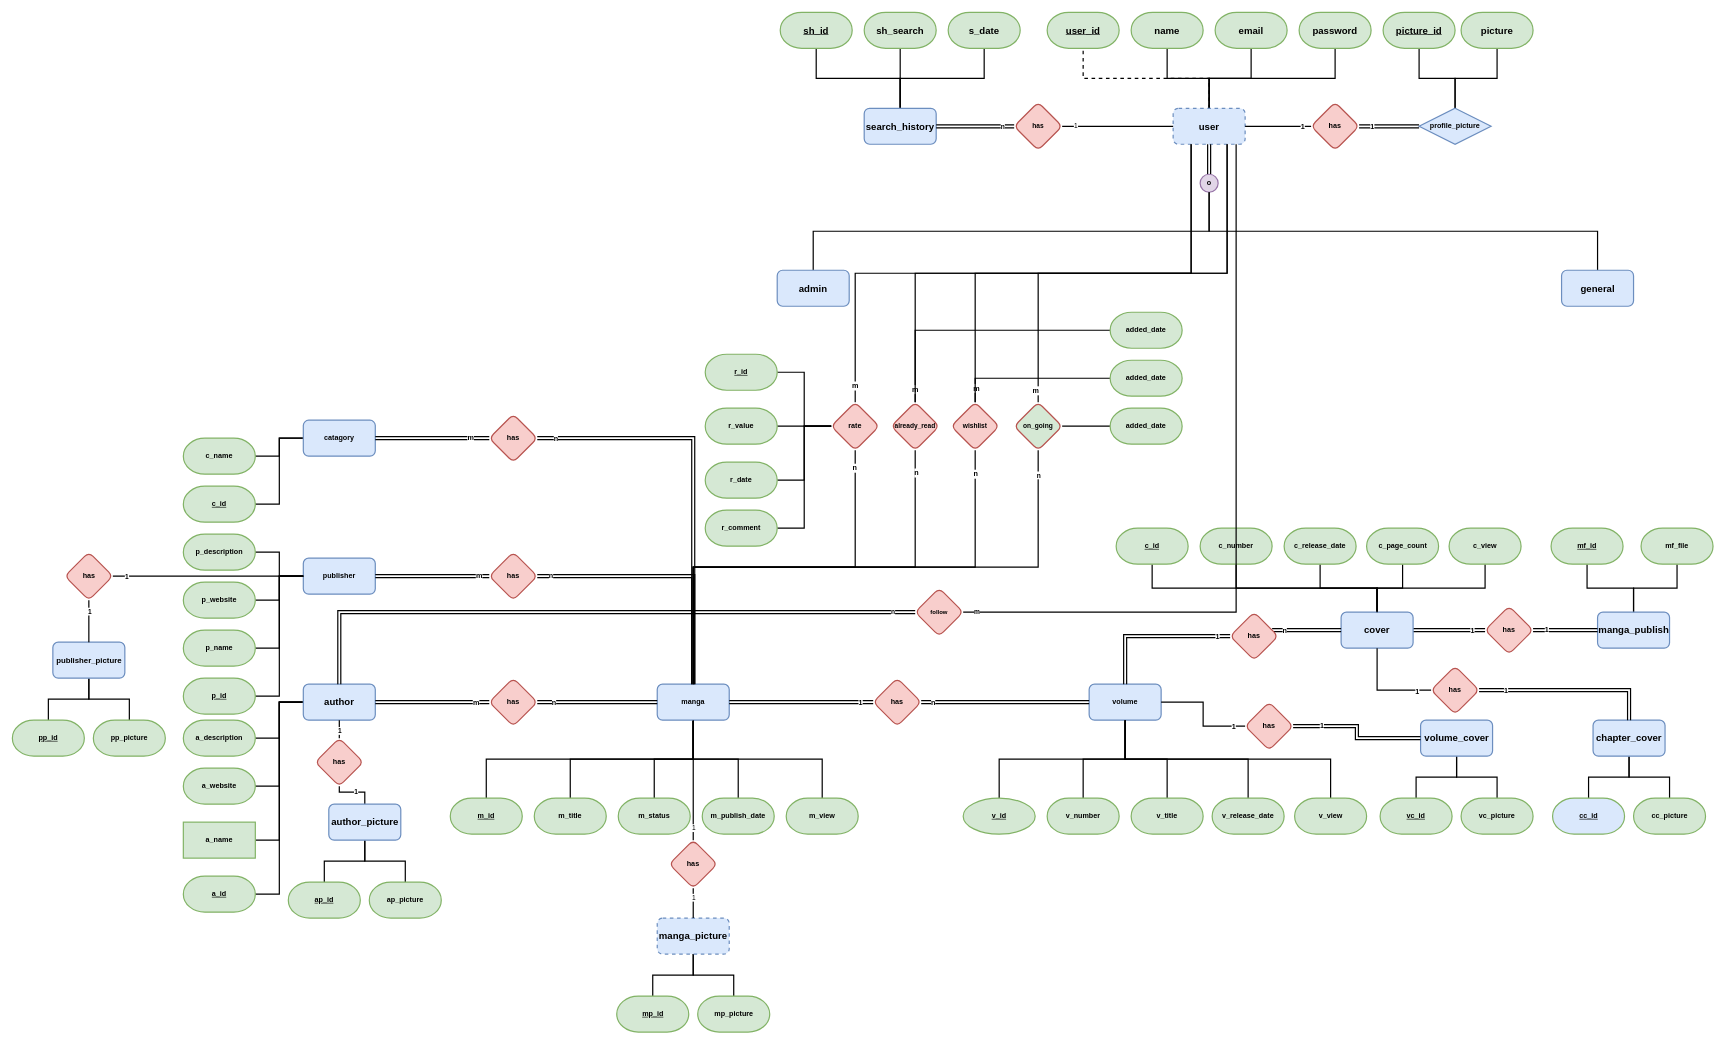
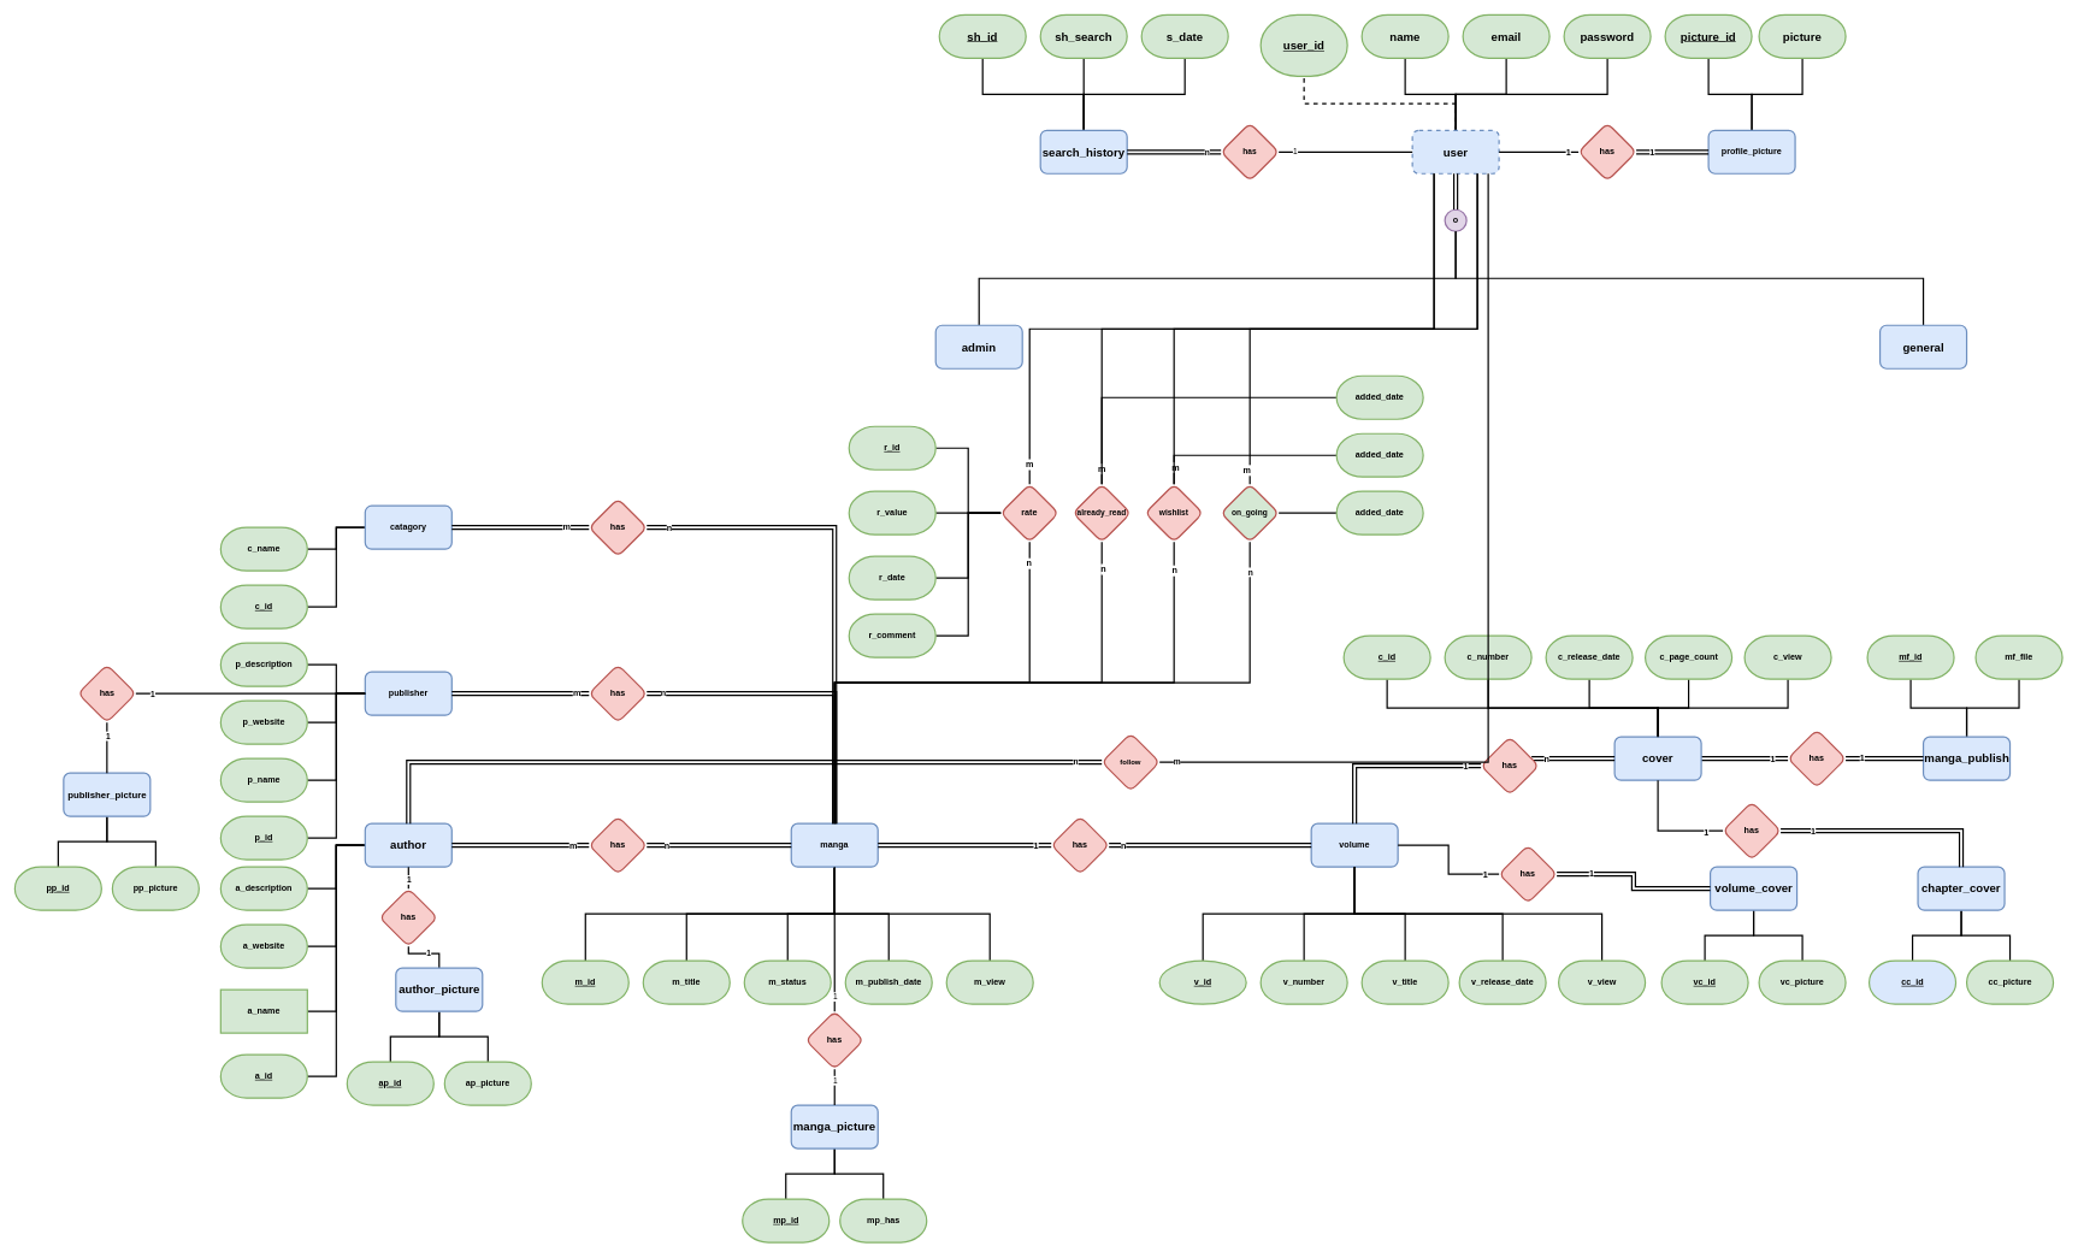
- <mxCell id="7" value="&lt;font style=&quot;font-size: 16px;&quot;&gt;&lt;u&gt;user_id&lt;/u&gt;&lt;/font&gt;" style="rounded=1;whiteSpace=wrap;html=1;arcSize=60;strokeColor=#82b366;strokeWidth=2;align=center;verticalAlign=middle;fontFamily=Helvetica;fontSize=12;fillColor=#d5e8d4;fontStyle=1" parent="1" vertex="1"><mxGeometry x="1745" y="20" width="120" height="60" as="geometry" /></mxCell>
+ <mxCell id="7" value="&lt;font style=&quot;font-size: 16px;&quot;&gt;&lt;u&gt;user_id&lt;/u&gt;&lt;/font&gt;" style="rounded=1;whiteSpace=wrap;html=1;arcSize=60;strokeColor=#82b366;strokeWidth=2;align=center;verticalAlign=middle;fontFamily=Helvetica;fontSize=12;fillColor=#d5e8d4;fontStyle=1" parent="1" vertex="1"><mxGeometry x="1745" y="20" width="120" height="85" as="geometry" /></mxCell>
- <mxCell id="13" value="profile_picture" style="rhombus;whiteSpace=wrap;html=1;strokeColor=#6c8ebf;strokeWidth=2;align=center;verticalAlign=middle;fontFamily=Helvetica;fontSize=12;fontColor=default;fillColor=#dae8fc;fontStyle=1;" parent="1" vertex="1"><mxGeometry x="2365" y="180" width="120" height="60" as="geometry" /></mxCell>
+ <mxCell id="13" value="profile_picture" style="rounded=1;whiteSpace=wrap;html=1;strokeColor=#6c8ebf;strokeWidth=2;align=center;verticalAlign=middle;fontFamily=Helvetica;fontSize=12;fontColor=default;fillColor=#dae8fc;fontStyle=1" parent="1" vertex="1"><mxGeometry x="2365" y="180" width="120" height="60" as="geometry" /></mxCell>
- <mxCell id="166" value="&lt;font style=&quot;font-size: 10px;&quot;&gt;follow&lt;/font&gt;" style="rhombus;whiteSpace=wrap;html=1;rounded=1;strokeColor=#b85450;strokeWidth=2;align=center;verticalAlign=middle;fontFamily=Helvetica;fontSize=12;fontColor=default;fillColor=#f8cecc;fontStyle=1" parent="1" vertex="1"><mxGeometry x="1525" y="980" width="80" height="80" as="geometry" /></mxCell>
+ <mxCell id="166" value="&lt;font style=&quot;font-size: 10px;&quot;&gt;follow&lt;/font&gt;" style="rhombus;whiteSpace=wrap;html=1;rounded=1;strokeColor=#b85450;strokeWidth=2;align=center;verticalAlign=middle;fontFamily=Helvetica;fontSize=12;fontColor=default;fillColor=#f8cecc;fontStyle=1" parent="1" vertex="1"><mxGeometry x="1525" y="1015" width="80" height="80" as="geometry" /></mxCell>
- <mxCell id="190" value="&lt;font style=&quot;font-size: 16px;&quot;&gt;&lt;span&gt;manga_picture&lt;/span&gt;&lt;/font&gt;" style="rounded=1;whiteSpace=wrap;html=1;fillColor=#dae8fc;strokeColor=#6c8ebf;strokeWidth=2;fontStyle=1;dashed=1;" parent="1" vertex="1"><mxGeometry x="1095" y="1530" width="120" height="60" as="geometry" /></mxCell>
+ <mxCell id="190" value="&lt;font style=&quot;font-size: 16px;&quot;&gt;&lt;span&gt;manga_picture&lt;/span&gt;&lt;/font&gt;" style="rounded=1;whiteSpace=wrap;html=1;fillColor=#dae8fc;strokeColor=#6c8ebf;strokeWidth=2;fontStyle=1" parent="1" vertex="1"><mxGeometry x="1095" y="1530" width="120" height="60" as="geometry" /></mxCell>
- <mxCell id="192" value="mp_picture" style="rounded=1;whiteSpace=wrap;html=1;arcSize=60;strokeColor=#82b366;strokeWidth=2;align=center;verticalAlign=middle;fontFamily=Helvetica;fontSize=12;fontColor=default;fillColor=#d5e8d4;fontStyle=1" parent="1" vertex="1"><mxGeometry x="1162.5" y="1660" width="120" height="60" as="geometry" /></mxCell>
+ <mxCell id="192" value="mp_has" style="rounded=1;whiteSpace=wrap;html=1;arcSize=60;strokeColor=#82b366;strokeWidth=2;align=center;verticalAlign=middle;fontFamily=Helvetica;fontSize=12;fontColor=default;fillColor=#d5e8d4;fontStyle=1" parent="1" vertex="1"><mxGeometry x="1162.5" y="1660" width="120" height="60" as="geometry" /></mxCell>
